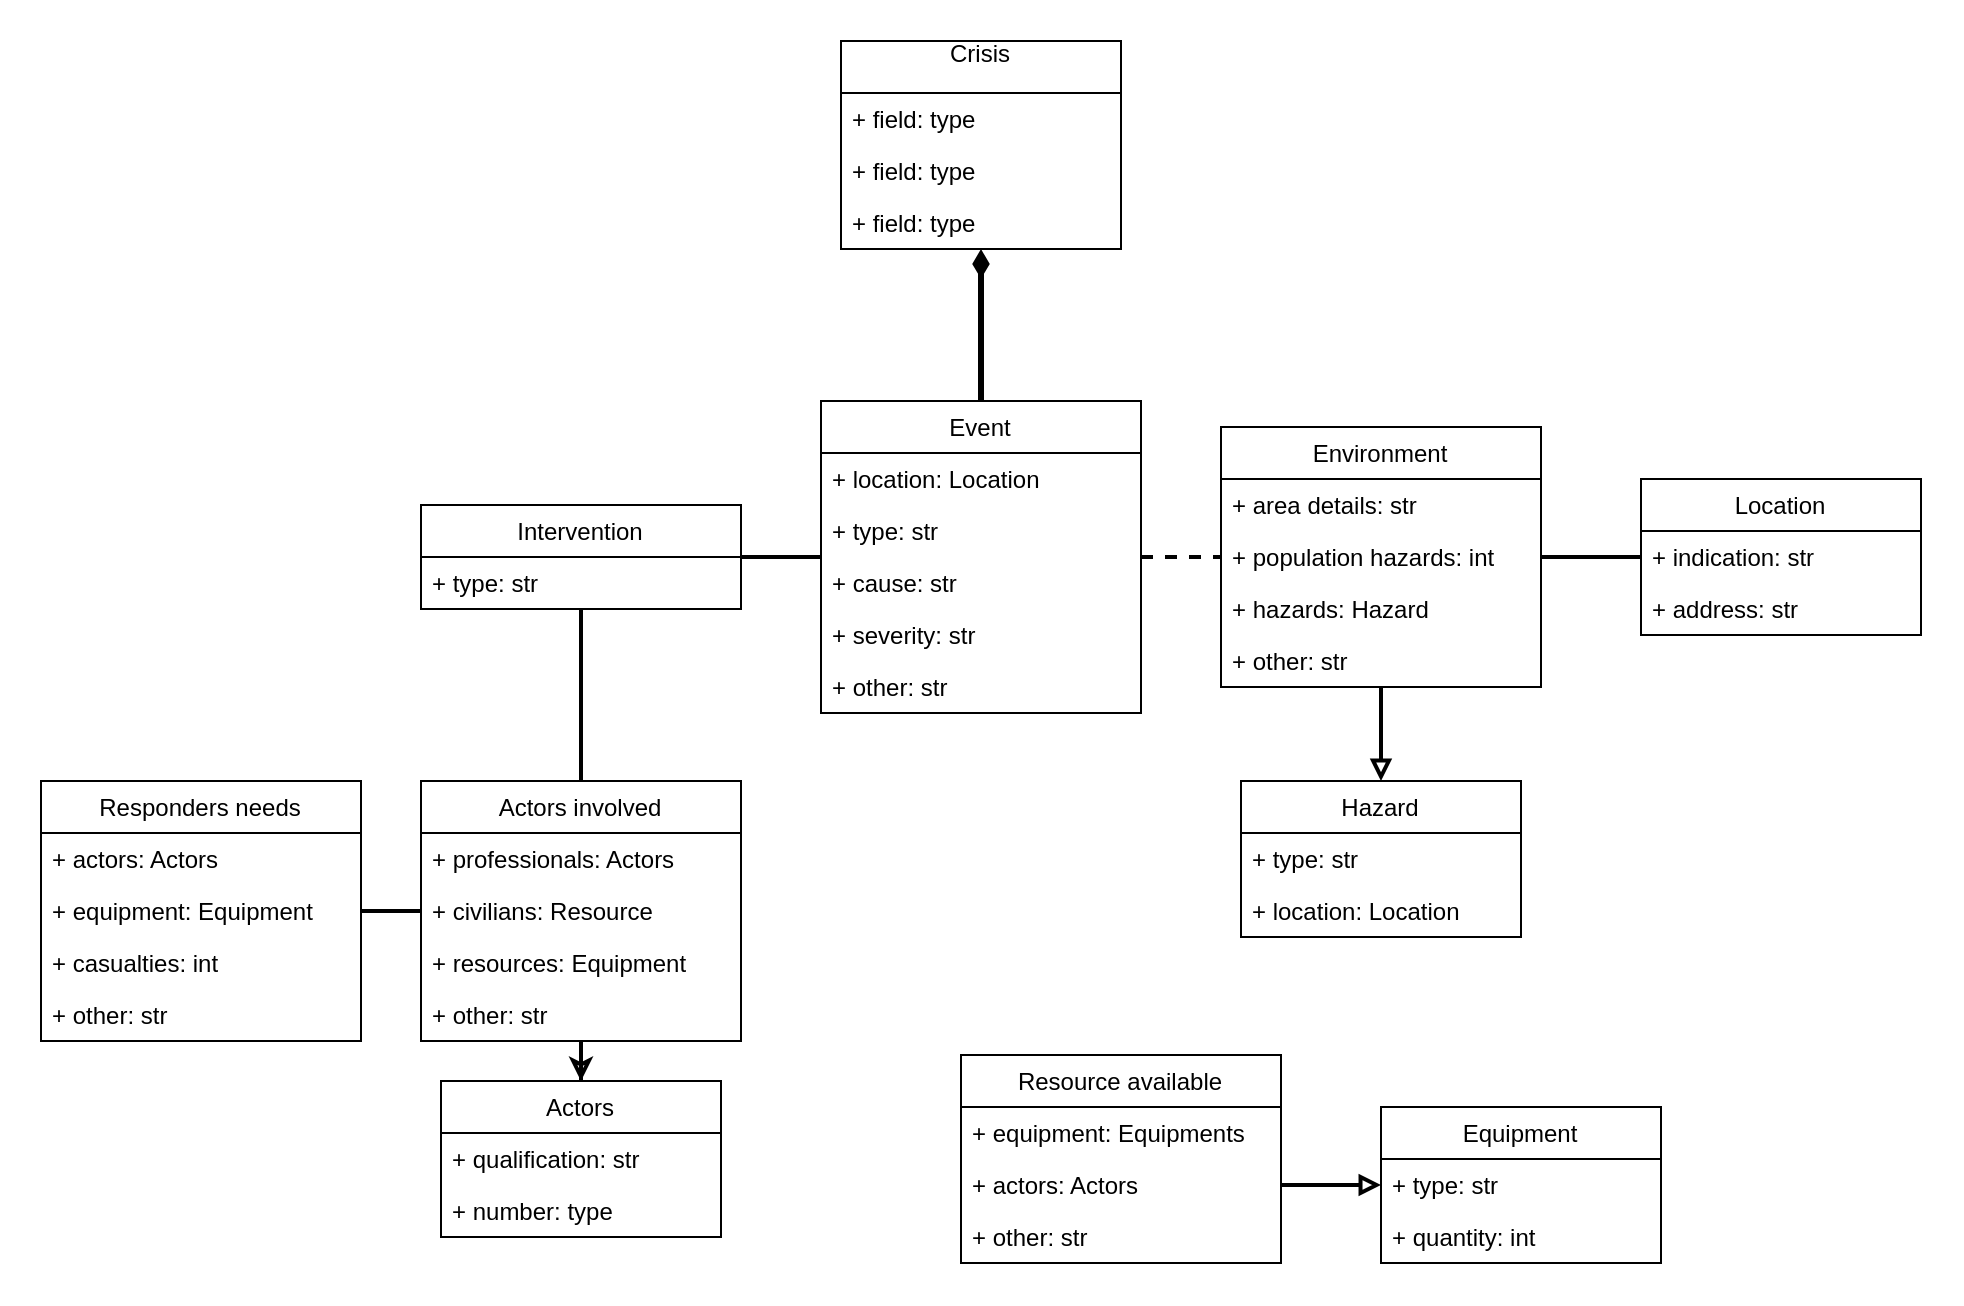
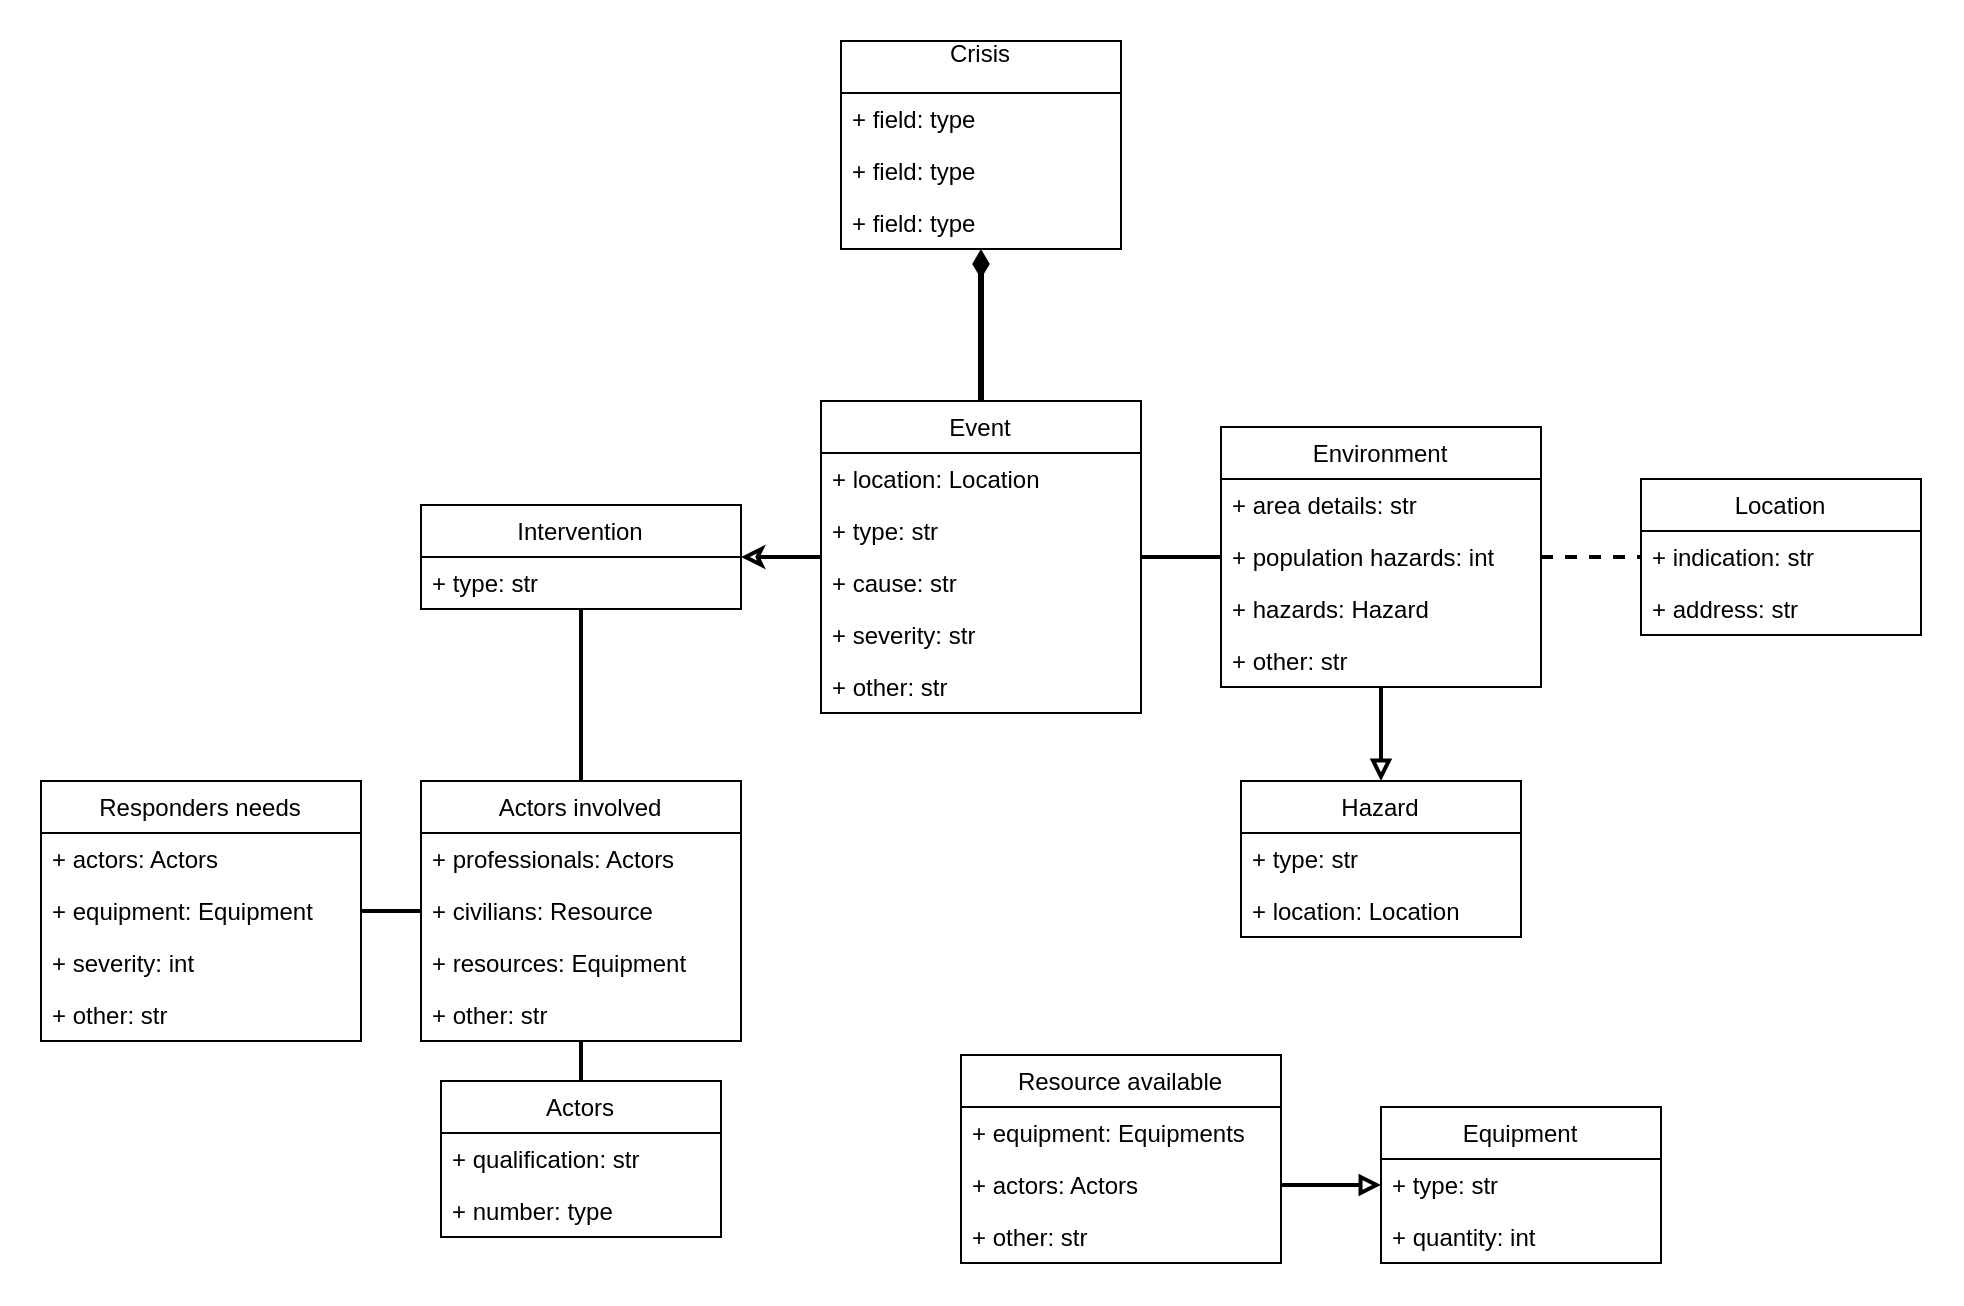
- <mxCell id="52" style="edgeStyle=orthogonalEdgeStyle;rounded=0;orthogonalLoop=1;jettySize=auto;html=1;endArrow=none;endFill=0;strokeWidth=2;" edge="1" parent="1" source="4" target="49"><mxGeometry relative="1" as="geometry"><mxPoint x="320" y="278" as="sourcePoint" /></mxGeometry></mxCell>
+ <mxCell id="52" style="edgeStyle=orthogonalEdgeStyle;rounded=0;orthogonalLoop=1;jettySize=auto;html=1;endArrow=classic;endFill=0;strokeWidth=2;" edge="1" parent="1" source="4" target="49"><mxGeometry relative="1" as="geometry"><mxPoint x="320" y="278" as="sourcePoint" /></mxGeometry></mxCell>
- <mxCell id="3" style="edgeStyle=orthogonalEdgeStyle;rounded=0;orthogonalLoop=1;jettySize=auto;html=1;endArrow=none;endFill=0;strokeWidth=2;dashed=1;" edge="1" parent="1" source="4" target="15"><mxGeometry relative="1" as="geometry" /></mxCell>
+ <mxCell id="3" style="edgeStyle=orthogonalEdgeStyle;rounded=0;orthogonalLoop=1;jettySize=auto;html=1;endArrow=none;endFill=0;strokeWidth=2;" edge="1" parent="1" source="4" target="15"><mxGeometry relative="1" as="geometry" /></mxCell>
- <mxCell id="14" style="edgeStyle=orthogonalEdgeStyle;rounded=0;orthogonalLoop=1;jettySize=auto;html=1;endArrow=none;endFill=0;strokeWidth=2;" edge="1" parent="1" source="15" target="10"><mxGeometry relative="1" as="geometry" /></mxCell>
+ <mxCell id="14" style="edgeStyle=orthogonalEdgeStyle;rounded=0;orthogonalLoop=1;jettySize=auto;html=1;endArrow=none;endFill=0;strokeWidth=2;dashed=1;" edge="1" parent="1" source="15" target="10"><mxGeometry relative="1" as="geometry" /></mxCell>
- <mxCell id="26" value="+ casualties: int" style="text;strokeColor=none;fillColor=none;align=left;verticalAlign=top;spacingLeft=4;spacingRight=4;overflow=hidden;rotatable=0;points=[[0,0.5],[1,0.5]];portConstraint=eastwest;" parent="23" vertex="1"><mxGeometry y="78" width="160" height="26" as="geometry" /></mxCell>
+ <mxCell id="26" value="+ severity: int" style="text;strokeColor=none;fillColor=none;align=left;verticalAlign=top;spacingLeft=4;spacingRight=4;overflow=hidden;rotatable=0;points=[[0,0.5],[1,0.5]];portConstraint=eastwest;" parent="23" vertex="1"><mxGeometry y="78" width="160" height="26" as="geometry" /></mxCell>
- <mxCell id="35" style="edgeStyle=orthogonalEdgeStyle;rounded=0;orthogonalLoop=1;jettySize=auto;html=1;endArrow=classic;endFill=0;strokeWidth=2;" edge="1" parent="1" source="36" target="20"><mxGeometry relative="1" as="geometry" /></mxCell>
+ <mxCell id="35" style="edgeStyle=orthogonalEdgeStyle;rounded=0;orthogonalLoop=1;jettySize=auto;html=1;endArrow=none;endFill=0;strokeWidth=2;" edge="1" parent="1" source="36" target="20"><mxGeometry relative="1" as="geometry" /></mxCell>
